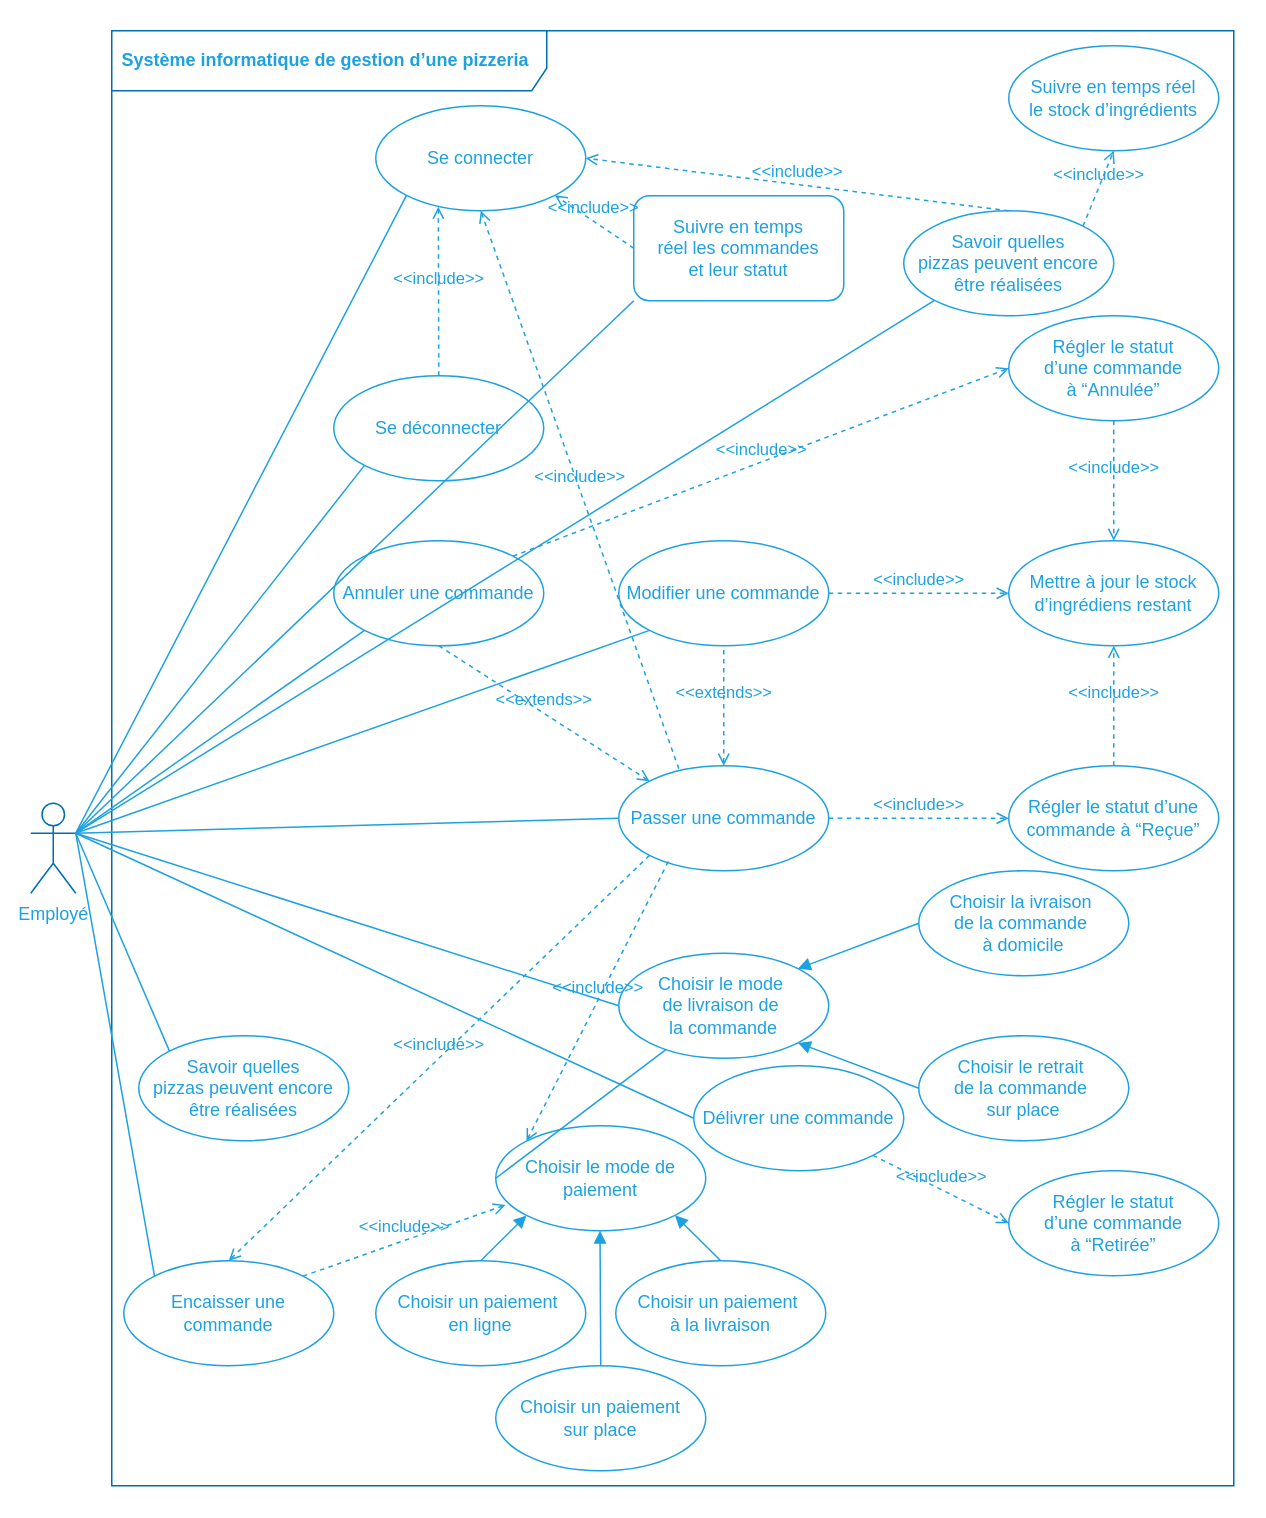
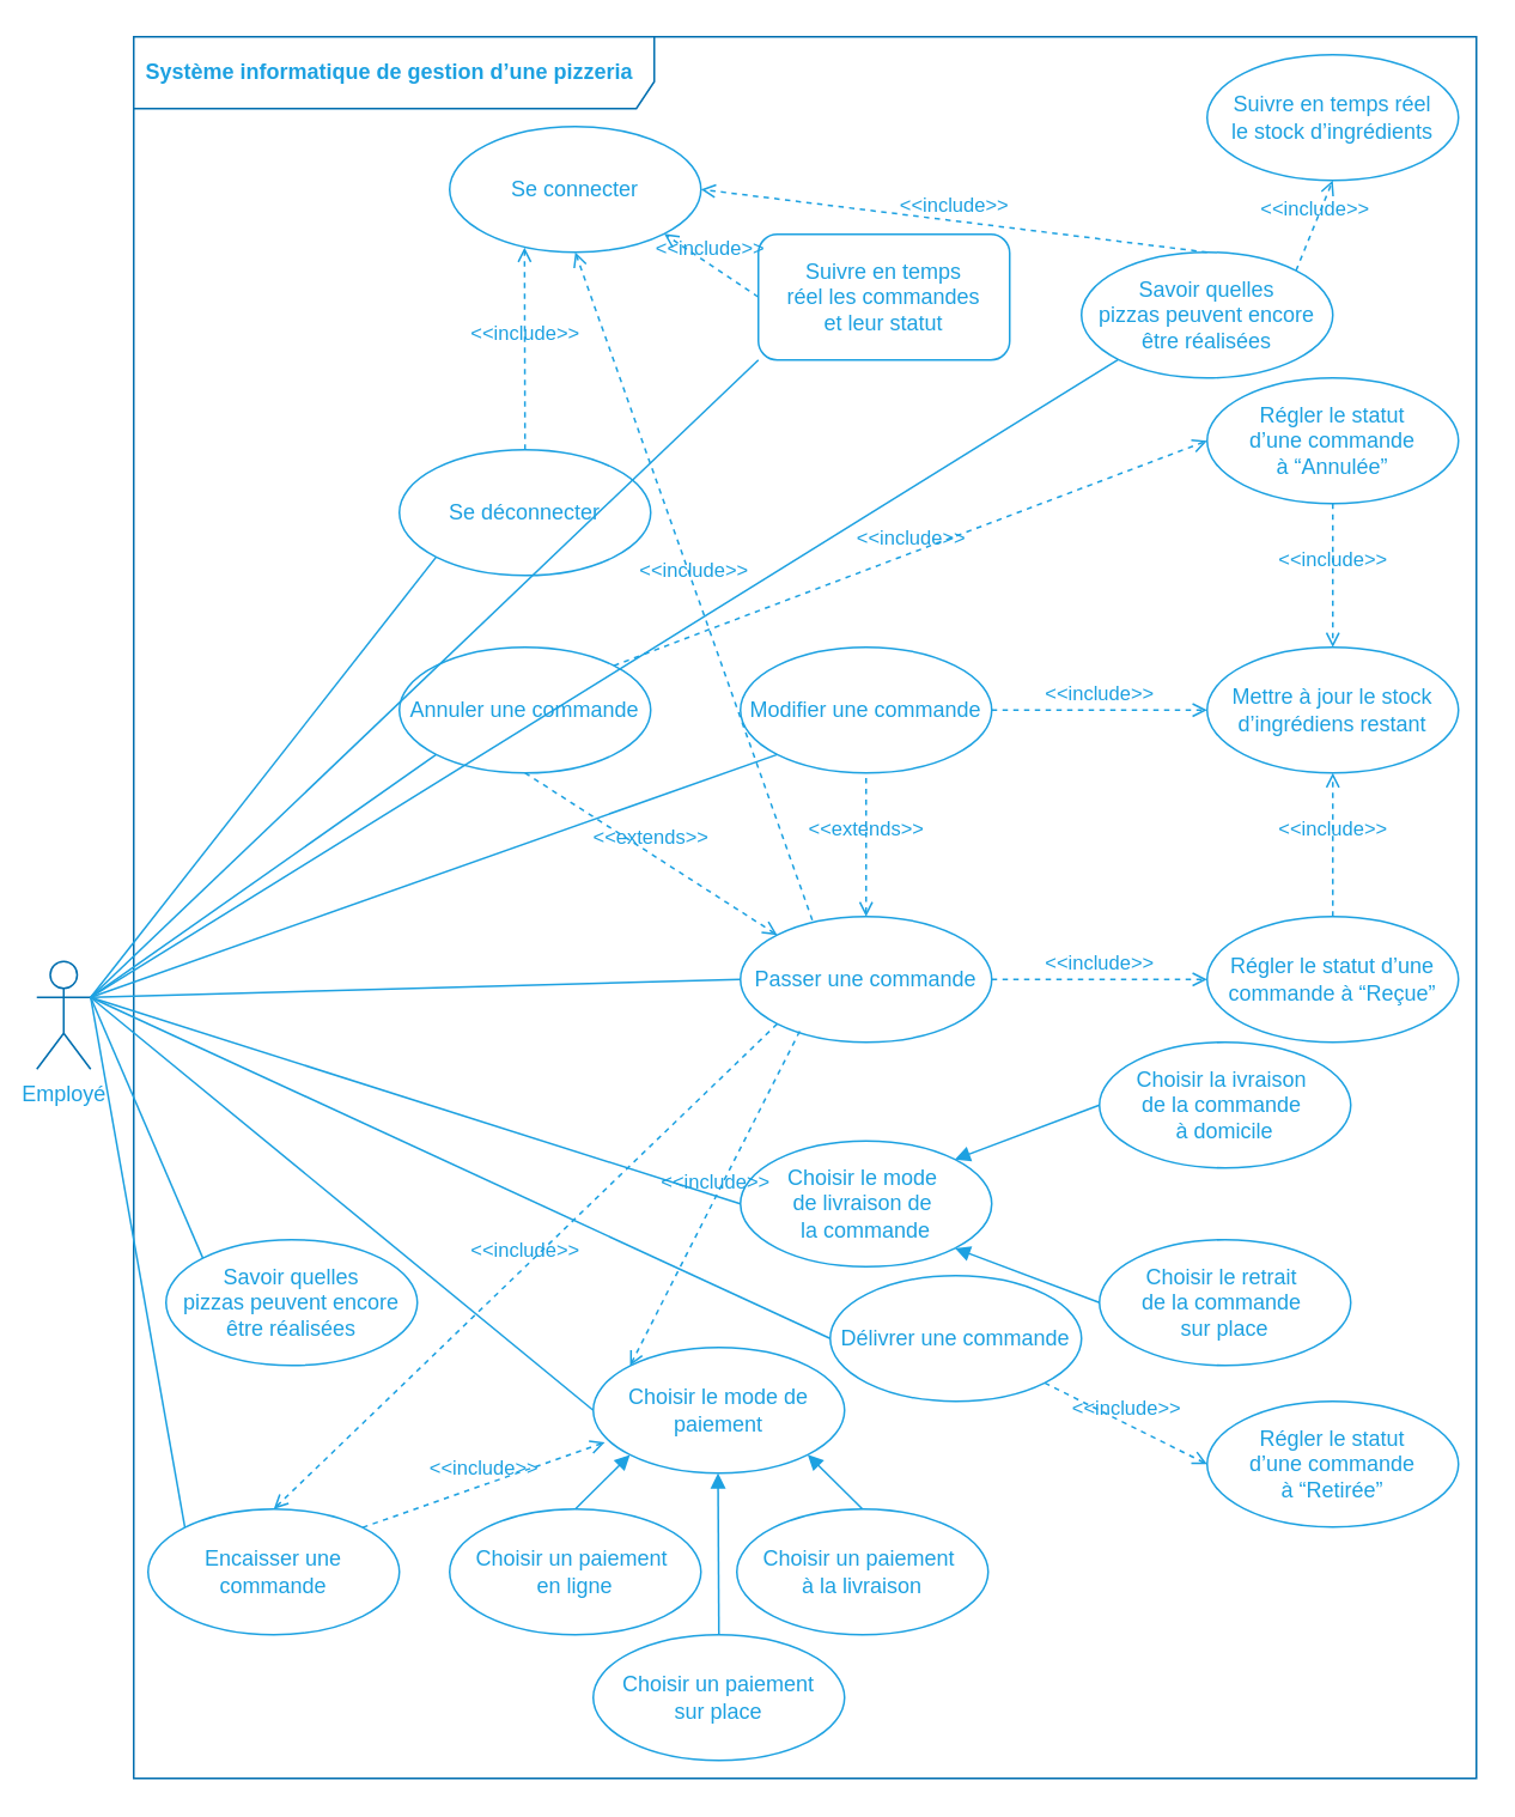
- <mxCell id="21" style="edgeStyle=none;rounded=0;orthogonalLoop=1;jettySize=auto;html=1;exitX=0;exitY=1;exitDx=0;exitDy=0;entryX=1;entryY=0.333;entryDx=0;entryDy=0;entryPerimeter=0;endArrow=none;endFill=0;strokeColor=#1DA1E1;" parent="1" source="22" target="2" edge="1"><mxGeometry relative="1" as="geometry"><mxPoint x="42" y="640" as="targetPoint" /></mxGeometry></mxCell>
- <mxCell id="47" style="edgeStyle=none;rounded=0;orthogonalLoop=1;jettySize=auto;html=1;exitX=0;exitY=0.5;exitDx=0;exitDy=0;endArrow=none;endFill=0;strokeColor=#1DA1E1;" parent="1" source="41" target="29" edge="1"><mxGeometry relative="1" as="geometry"><mxPoint x="42" y="640" as="targetPoint" /></mxGeometry></mxCell>
+ <mxCell id="47" style="edgeStyle=none;rounded=0;orthogonalLoop=1;jettySize=auto;html=1;exitX=0;exitY=0.5;exitDx=0;exitDy=0;entryX=1;entryY=0.333;entryDx=0;entryDy=0;entryPerimeter=0;endArrow=none;endFill=0;strokeColor=#1DA1E1;" parent="1" source="41" target="2" edge="1"><mxGeometry relative="1" as="geometry"><mxPoint x="42" y="640" as="targetPoint" /></mxGeometry></mxCell>
